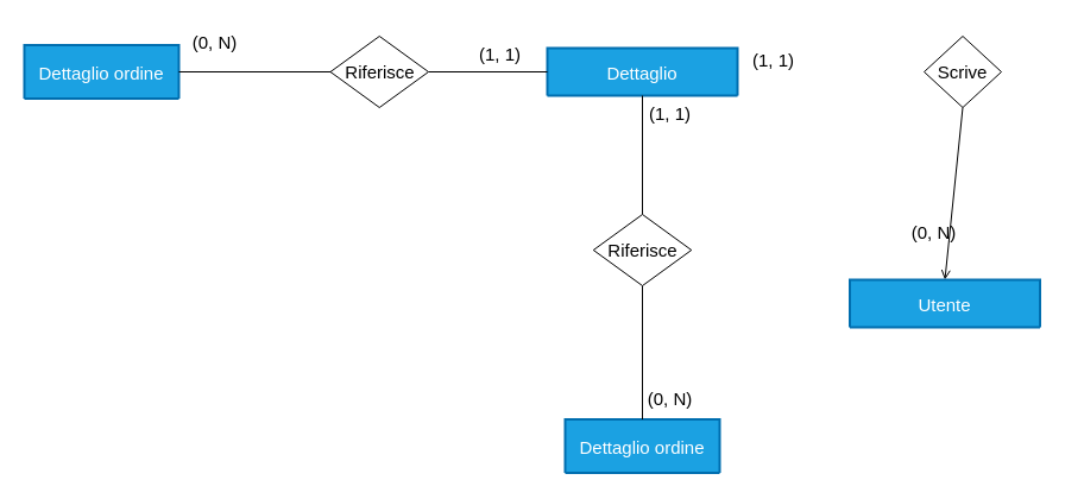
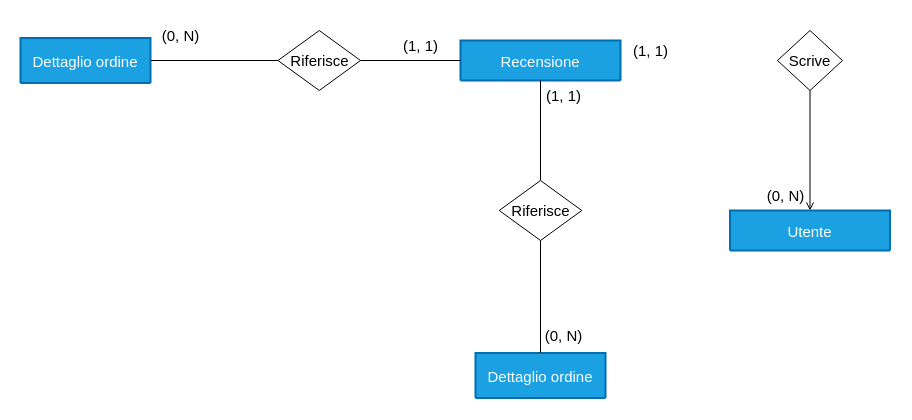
- <mxCell id="6" value="Dettaglio" style="swimlane;childLayout=stackLayout;horizontal=1;startSize=130;horizontalStack=0;rounded=1;fontSize=15;fontStyle=0;strokeWidth=2;resizeParent=0;resizeLast=1;shadow=0;dashed=0;align=center;fillColor=#1ba1e2;fontColor=#ffffff;strokeColor=#006EAF;" parent="1" vertex="1"><mxGeometry x="460" y="40" width="160" height="40" as="geometry" /></mxCell>
+ <mxCell id="6" value="Recensione" style="swimlane;childLayout=stackLayout;horizontal=1;startSize=130;horizontalStack=0;rounded=1;fontSize=15;fontStyle=0;strokeWidth=2;resizeParent=0;resizeLast=1;shadow=0;dashed=0;align=center;fillColor=#1ba1e2;fontColor=#ffffff;strokeColor=#006EAF;" parent="1" vertex="1"><mxGeometry x="460" y="40" width="160" height="40" as="geometry" /></mxCell>
- <mxCell id="12" value="Utente" style="swimlane;childLayout=stackLayout;horizontal=1;startSize=130;horizontalStack=0;rounded=1;fontSize=15;fontStyle=0;strokeWidth=2;resizeParent=0;resizeLast=1;shadow=0;dashed=0;align=center;fillColor=#1ba1e2;fontColor=#ffffff;strokeColor=#006EAF;" parent="1" vertex="1"><mxGeometry x="714.5" y="235" width="160" height="40" as="geometry" /></mxCell>
+ <mxCell id="12" value="Utente" style="swimlane;childLayout=stackLayout;horizontal=1;startSize=130;horizontalStack=0;rounded=1;fontSize=15;fontStyle=0;strokeWidth=2;resizeParent=0;resizeLast=1;shadow=0;dashed=0;align=center;fillColor=#1ba1e2;fontColor=#ffffff;strokeColor=#006EAF;" parent="1" vertex="1"><mxGeometry x="729.5" y="210" width="160" height="40" as="geometry" /></mxCell>
